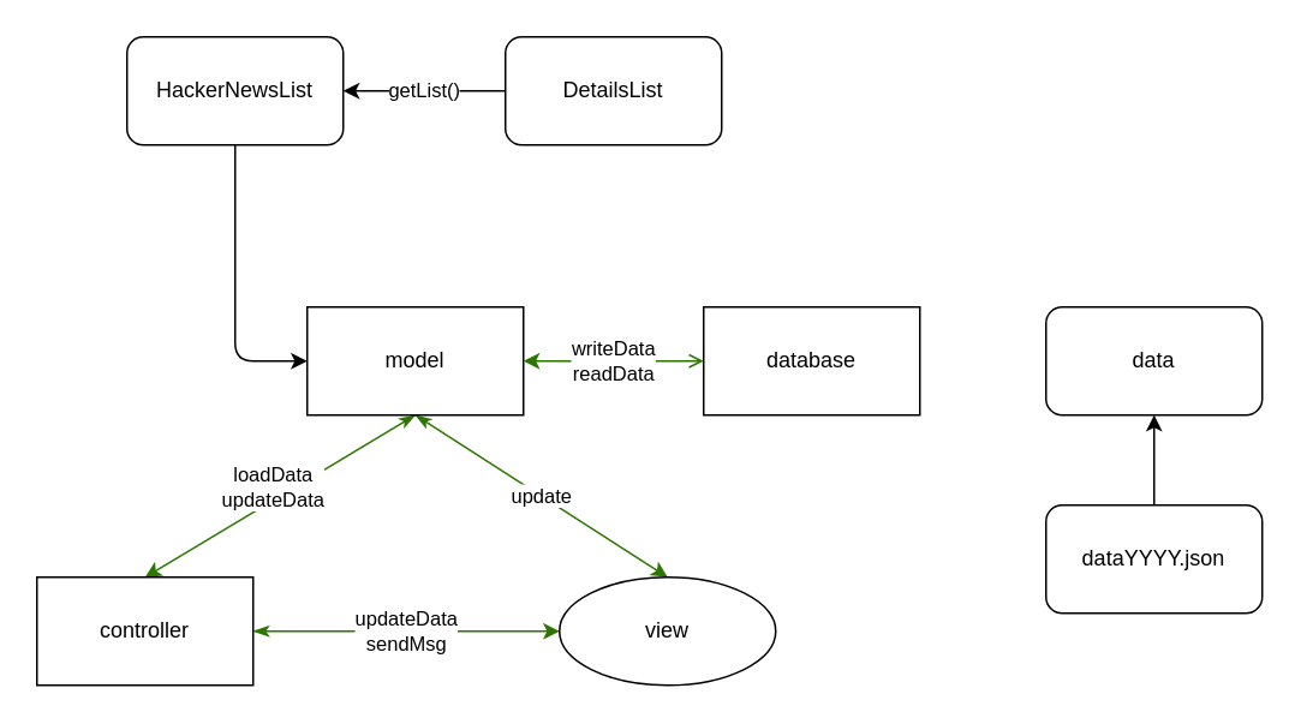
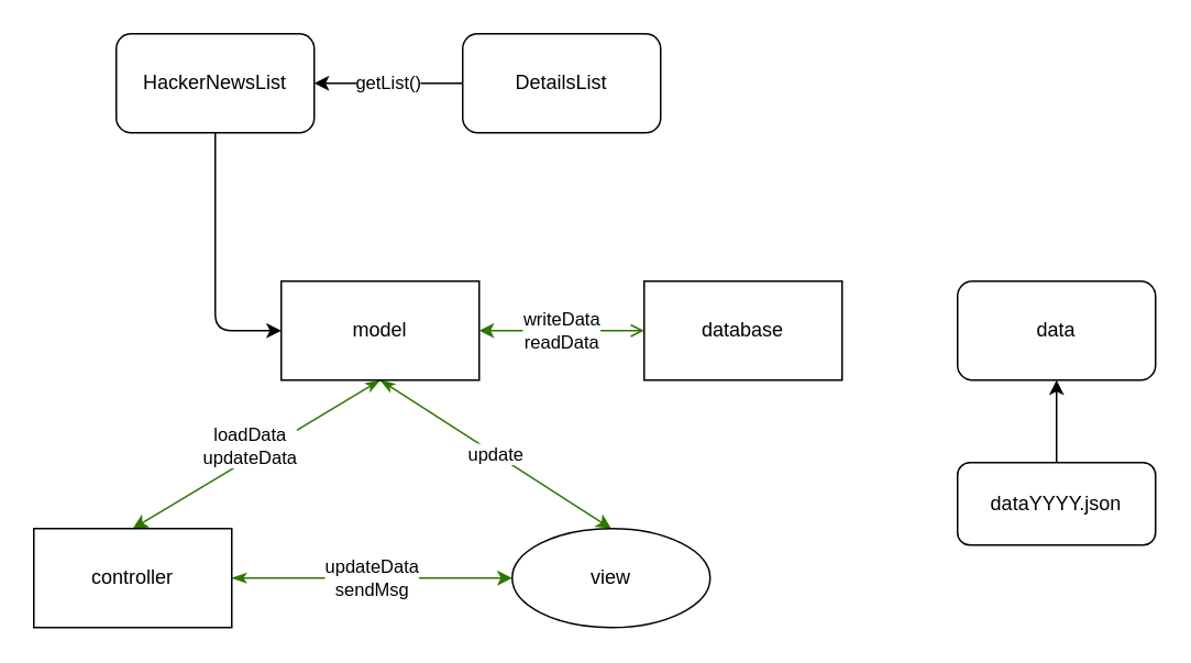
- <mxCell id="14" value="dataYYYY.json" style="rounded=1;whiteSpace=wrap;html=1;" parent="1" vertex="1"><mxGeometry x="580" y="280" width="120" height="60" as="geometry" /></mxCell>
+ <mxCell id="14" value="dataYYYY.json" style="rounded=1;whiteSpace=wrap;html=1;" parent="1" vertex="1"><mxGeometry x="580" y="280" width="120" height="50" as="geometry" /></mxCell>
